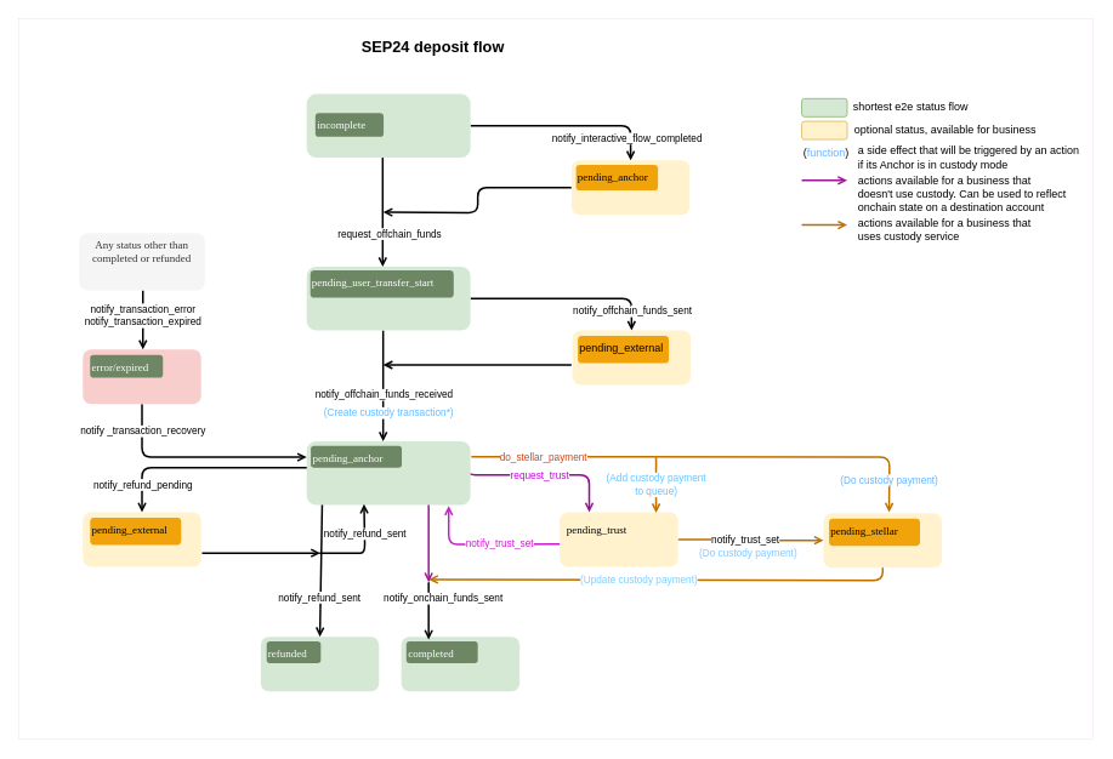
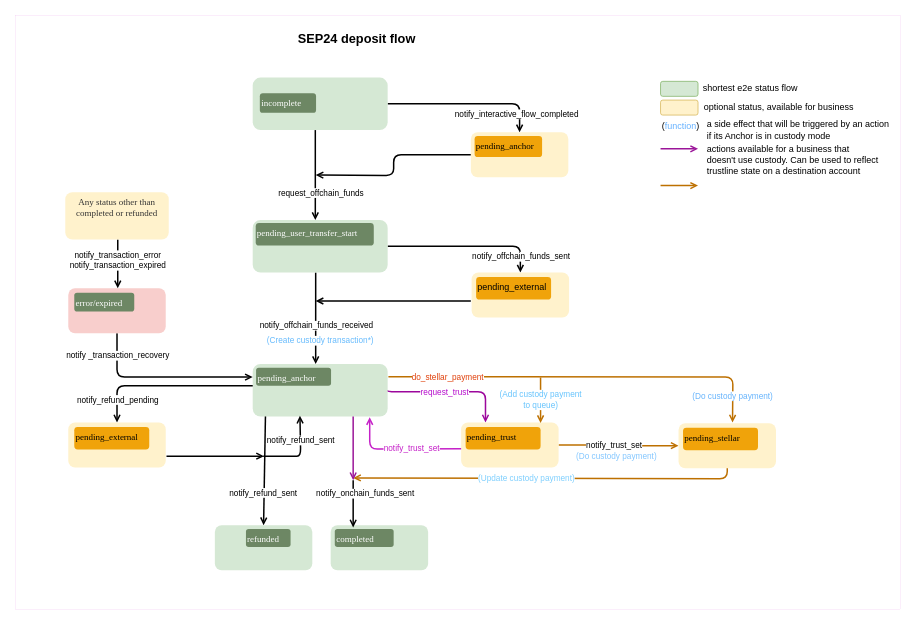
- <mxCell id="11" value="&lt;font style=&quot;border-color: var(--border-color);&quot;&gt;actions available for a business that&lt;br style=&quot;border-color: var(--border-color);&quot;&gt;&lt;/font&gt;doesn't use custody. Can be used to reflect &lt;br&gt;onchain&amp;nbsp;&lt;span style=&quot;&quot;&gt;state on a destination account&lt;/span&gt;" style="text;strokeColor=none;align=left;fillColor=none;html=1;verticalAlign=middle;whiteSpace=wrap;rounded=0;labelPosition=right;verticalLabelPosition=middle;" parent="3" vertex="1"><mxGeometry y="95" width="300" height="30" as="geometry" /></mxCell>
+ <mxCell id="11" value="&lt;font style=&quot;border-color: var(--border-color);&quot;&gt;actions available for a business that&lt;br style=&quot;border-color: var(--border-color);&quot;&gt;&lt;/font&gt;doesn't use custody. Can be used to reflect &lt;br&gt;trustline&amp;nbsp;&lt;span style=&quot;&quot;&gt;state on a destination account&lt;/span&gt;" style="text;strokeColor=none;align=left;fillColor=none;html=1;verticalAlign=middle;whiteSpace=wrap;rounded=0;labelPosition=right;verticalLabelPosition=middle;" parent="3" vertex="1"><mxGeometry y="95" width="300" height="30" as="geometry" /></mxCell>
- <mxCell id="13" value="&lt;font style=&quot;border-color: var(--border-color); text-align: left;&quot;&gt;actions&amp;nbsp;available for a business that&lt;br style=&quot;border-color: var(--border-color);&quot;&gt;&lt;/font&gt;uses custody service" style="text;strokeColor=none;align=left;fillColor=none;html=1;verticalAlign=middle;whiteSpace=wrap;rounded=0;labelPosition=right;verticalLabelPosition=middle;" parent="3" vertex="1"><mxGeometry y="134" width="300" height="30" as="geometry" /></mxCell>
- <mxCell id="47" value="&lt;font style=&quot;&quot; face=&quot;Tahoma&quot;&gt;Any status other than completed or refunded&lt;/font&gt;" style="rounded=1;whiteSpace=wrap;html=1;fillColor=#f5f5f5;align=center;verticalAlign=top;fontColor=#333333;strokeColor=none;" parent="1" vertex="1"><mxGeometry x="86" y="256" width="138" height="63" as="geometry" /></mxCell>
+ <mxCell id="47" value="&lt;font style=&quot;&quot; face=&quot;Tahoma&quot;&gt;Any status other than completed or refunded&lt;/font&gt;" style="rounded=1;whiteSpace=wrap;html=1;fillColor=#fff2cc;align=center;verticalAlign=top;fontColor=#333333;strokeColor=none;" parent="1" vertex="1"><mxGeometry x="86" y="256" width="138" height="63" as="geometry" /></mxCell>
- <mxCell id="61" value="&lt;font face=&quot;Tahoma&quot;&gt;pending_trust&lt;/font&gt;" style="rounded=1;whiteSpace=wrap;html=1;align=left;verticalAlign=top;strokeColor=none;fillColor=#fff2cc;fontColor=#000000;" parent="1" vertex="1"><mxGeometry x="620" y="569" width="100" height="30" as="geometry" /></mxCell>
+ <mxCell id="61" value="&lt;font face=&quot;Tahoma&quot;&gt;pending_trust&lt;/font&gt;" style="rounded=1;whiteSpace=wrap;html=1;align=left;verticalAlign=top;strokeColor=none;fillColor=#f0a30a;fontColor=#000000;" parent="1" vertex="1"><mxGeometry x="620" y="569" width="100" height="30" as="geometry" /></mxCell>
- <mxCell id="67" value="refunded" style="rounded=1;whiteSpace=wrap;html=1;verticalAlign=top;align=left;fillColor=#6d8764;fontFamily=Tahoma;strokeColor=none;fontColor=#ffffff;" parent="1" vertex="1"><mxGeometry x="292" y="705" width="59.5" height="24" as="geometry" /></mxCell>
+ <mxCell id="67" value="refunded" style="rounded=1;whiteSpace=wrap;html=1;verticalAlign=top;align=left;fillColor=#6d8764;fontFamily=Tahoma;strokeColor=none;fontColor=#ffffff;" parent="1" vertex="1"><mxGeometry x="327" y="705" width="59.5" height="24" as="geometry" /></mxCell>
